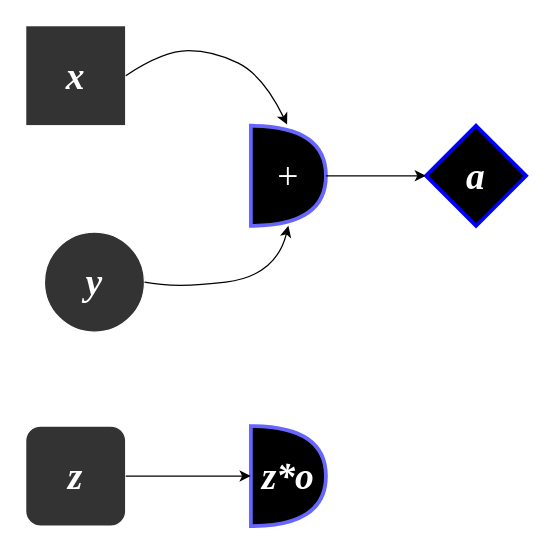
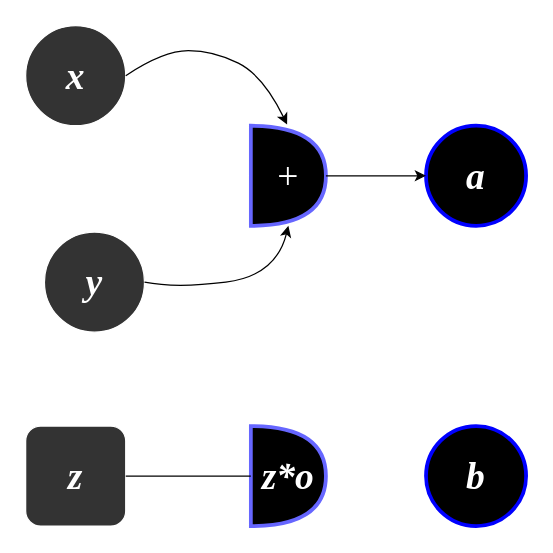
- <mxCell id="2" value="&lt;font face=&quot;Lucida Console&quot; size=&quot;1&quot;&gt;&lt;b&gt;&lt;i style=&quot;font-size: 30px;&quot;&gt;x&lt;/i&gt;&lt;/b&gt;&lt;/font&gt;" style="whiteSpace=wrap;html=1;aspect=fixed;strokeColor=#FFFFFF;fillColor=#333333;fontColor=#FFFFFF;rounded=0;" vertex="1" parent="1"><mxGeometry x="20" y="20" width="80" height="80" as="geometry" /></mxCell>
+ <mxCell id="2" value="&lt;font face=&quot;Lucida Console&quot; size=&quot;1&quot;&gt;&lt;b&gt;&lt;i style=&quot;font-size: 30px;&quot;&gt;x&lt;/i&gt;&lt;/b&gt;&lt;/font&gt;" style="ellipse;whiteSpace=wrap;html=1;aspect=fixed;strokeColor=#FFFFFF;fillColor=#333333;fontColor=#FFFFFF;" vertex="1" parent="1"><mxGeometry x="20" y="20" width="80" height="80" as="geometry" /></mxCell>
- <mxCell id="7" value="&lt;font face=&quot;Lucida Console&quot; size=&quot;1&quot;&gt;&lt;b&gt;&lt;i style=&quot;font-size: 30px;&quot;&gt;a&lt;/i&gt;&lt;/b&gt;&lt;/font&gt;" style="rhombus;whiteSpace=wrap;html=1;aspect=fixed;fontColor=#FFFFFF;strokeColor=#0000FF;strokeWidth=3;fillColor=#000000;" vertex="1" parent="1"><mxGeometry x="340" y="100" width="80" height="80" as="geometry" /></mxCell>
+ <mxCell id="7" value="&lt;font face=&quot;Lucida Console&quot; size=&quot;1&quot;&gt;&lt;b&gt;&lt;i style=&quot;font-size: 30px;&quot;&gt;a&lt;/i&gt;&lt;/b&gt;&lt;/font&gt;" style="ellipse;whiteSpace=wrap;html=1;aspect=fixed;fontColor=#FFFFFF;strokeColor=#0000FF;strokeWidth=3;fillColor=#000000;" vertex="1" parent="1"><mxGeometry x="340" y="100" width="80" height="80" as="geometry" /></mxCell>
- <mxCell id="11" style="edgeStyle=orthogonalEdgeStyle;rounded=0;orthogonalLoop=1;jettySize=auto;html=1;exitX=1;exitY=0.5;exitDx=0;exitDy=0;entryX=0;entryY=0.5;entryDx=0;entryDy=0;entryPerimeter=0;" edge="1" parent="1" source="9" target="10"><mxGeometry relative="1" as="geometry" /></mxCell>
+ <mxCell id="11" style="edgeStyle=orthogonalEdgeStyle;rounded=0;orthogonalLoop=1;jettySize=auto;html=1;exitX=1;exitY=0.5;exitDx=0;exitDy=0;entryX=0;entryY=0.5;entryDx=0;entryDy=0;entryPerimeter=0;endArrow=none;" edge="1" parent="1" source="9" target="10"><mxGeometry relative="1" as="geometry" /></mxCell>
+ <mxCell id="12" value="&lt;font face=&quot;Lucida Console&quot; size=&quot;1&quot;&gt;&lt;b&gt;&lt;i style=&quot;font-size: 30px;&quot;&gt;b&lt;/i&gt;&lt;/b&gt;&lt;/font&gt;" style="ellipse;whiteSpace=wrap;html=1;aspect=fixed;fontColor=#FFFFFF;strokeColor=#0000FF;strokeWidth=3;fillColor=#000000;" vertex="1" parent="1"><mxGeometry x="340" y="340" width="80" height="80" as="geometry" /></mxCell>
